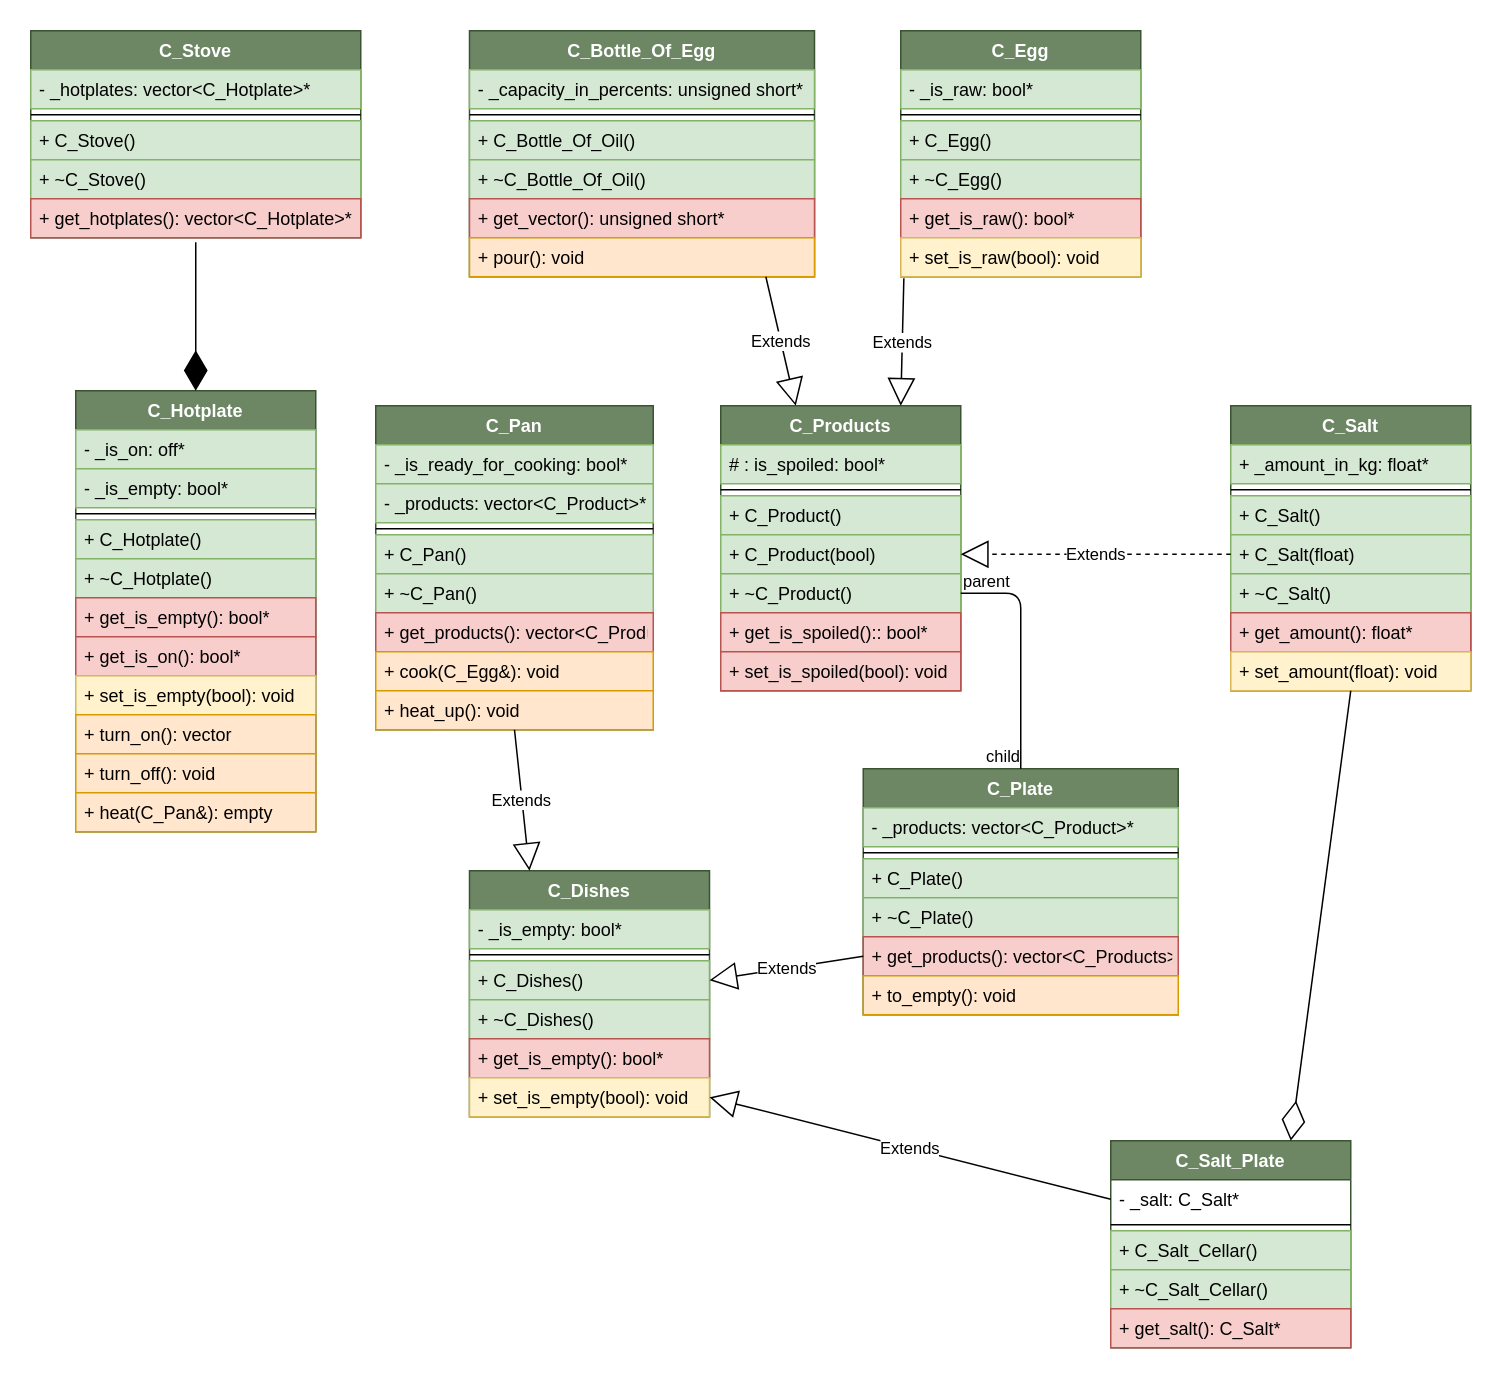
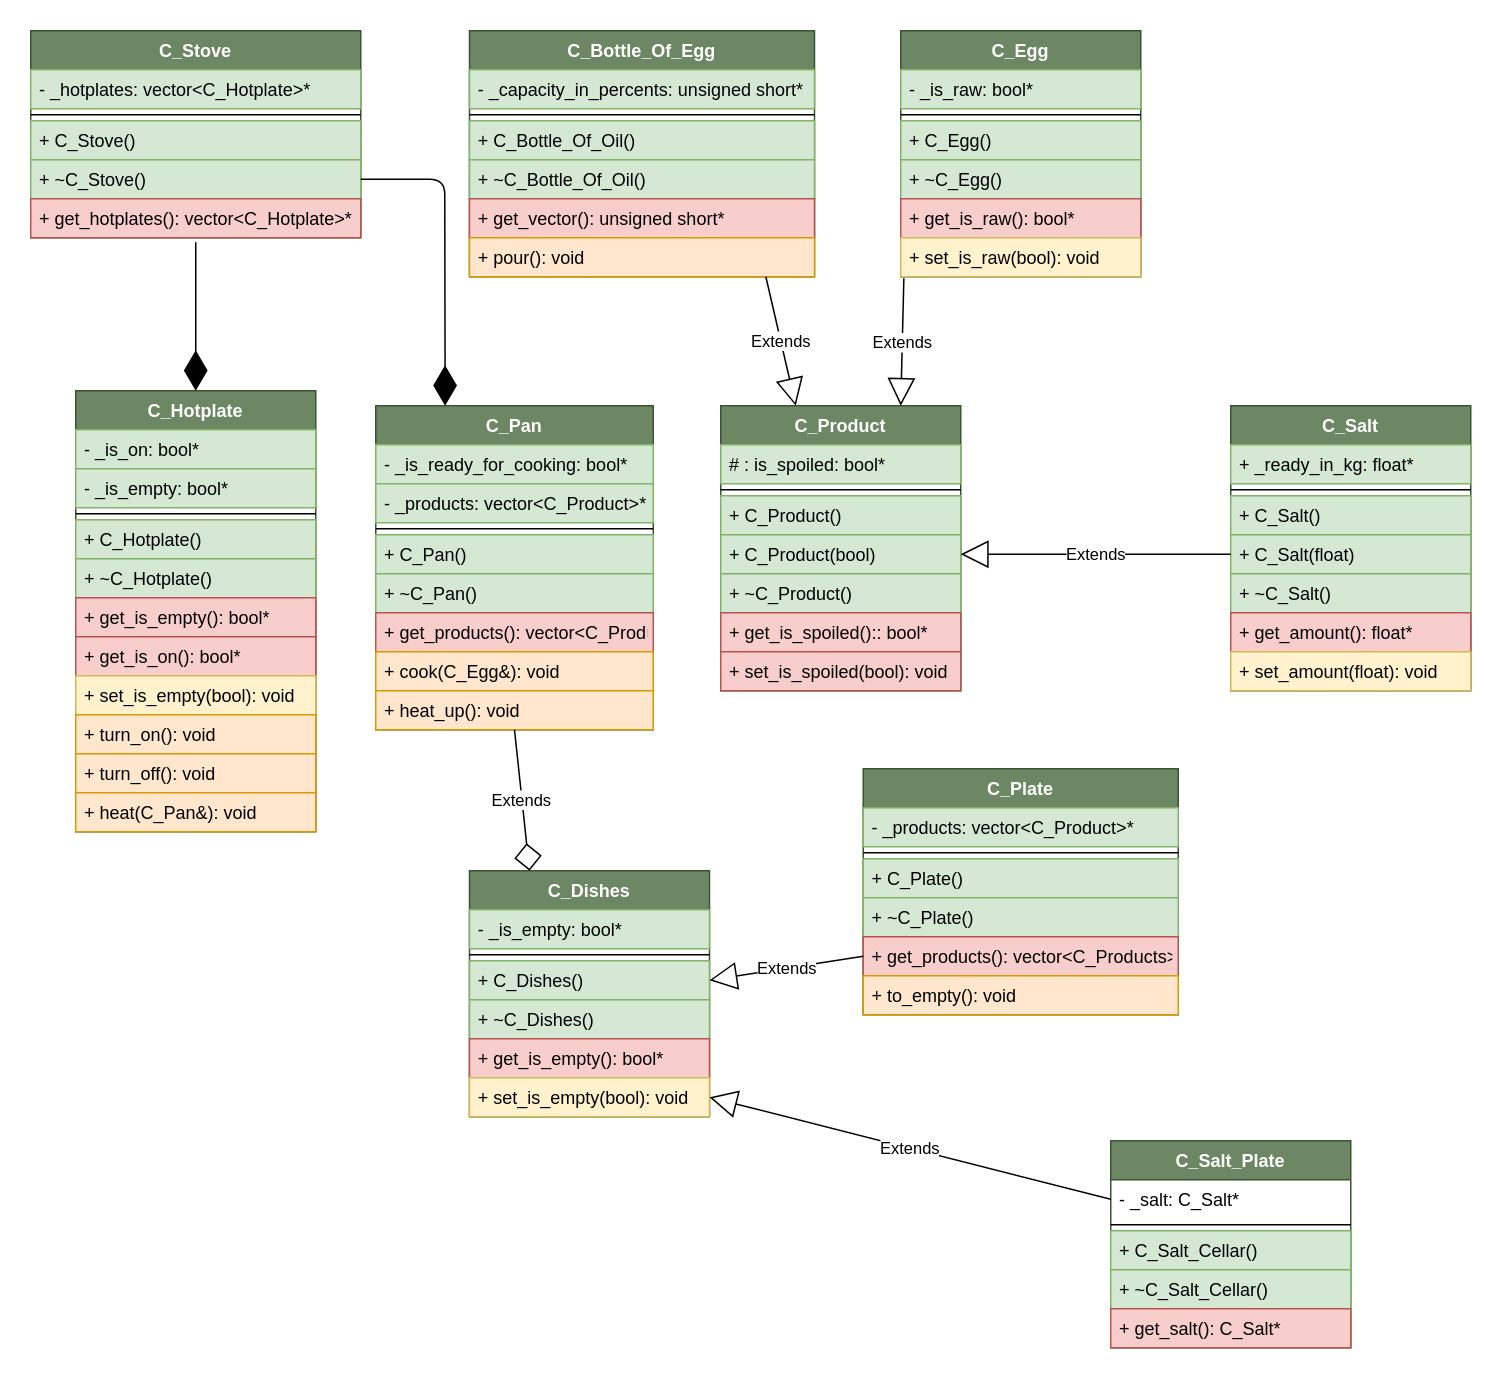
+ <mxCell id="70" value="" style="endArrow=diamondThin;endFill=1;endSize=24;html=1;exitX=1;exitY=0.5;exitDx=0;exitDy=0;entryX=0.25;entryY=0;entryDx=0;entryDy=0;" edge="1" parent="1" source="6" target="15"><mxGeometry width="160" relative="1" as="geometry"><mxPoint x="300" y="410" as="sourcePoint" /><mxPoint x="460" y="410" as="targetPoint" /><Array as="points"><mxPoint x="296" y="119" /></Array></mxGeometry></mxCell>
- <mxCell id="43" value="C_Products" style="swimlane;fontStyle=1;align=center;verticalAlign=top;childLayout=stackLayout;horizontal=1;startSize=26;horizontalStack=0;resizeParent=1;resizeParentMax=0;resizeLast=0;collapsible=1;marginBottom=0;fillColor=#6d8764;strokeColor=#3A5431;fontColor=#ffffff;" vertex="1" parent="1"><mxGeometry x="480" y="270" width="160" height="190" as="geometry" /></mxCell>
+ <mxCell id="43" value="C_Product" style="swimlane;fontStyle=1;align=center;verticalAlign=top;childLayout=stackLayout;horizontal=1;startSize=26;horizontalStack=0;resizeParent=1;resizeParentMax=0;resizeLast=0;collapsible=1;marginBottom=0;fillColor=#6d8764;strokeColor=#3A5431;fontColor=#ffffff;" vertex="1" parent="1"><mxGeometry x="480" y="270" width="160" height="190" as="geometry" /></mxCell>
- <mxCell id="32" value="- _is_on: off*" style="text;strokeColor=#82b366;fillColor=#d5e8d4;align=left;verticalAlign=top;spacingLeft=4;spacingRight=4;overflow=hidden;rotatable=0;points=[[0,0.5],[1,0.5]];portConstraint=eastwest;" vertex="1" parent="31"><mxGeometry y="26" width="160" height="26" as="geometry" /></mxCell>
+ <mxCell id="32" value="- _is_on: bool*" style="text;strokeColor=#82b366;fillColor=#d5e8d4;align=left;verticalAlign=top;spacingLeft=4;spacingRight=4;overflow=hidden;rotatable=0;points=[[0,0.5],[1,0.5]];portConstraint=eastwest;" vertex="1" parent="31"><mxGeometry y="26" width="160" height="26" as="geometry" /></mxCell>
- <mxCell id="82" value="+ _amount_in_kg: float*" style="text;strokeColor=#82b366;fillColor=#d5e8d4;align=left;verticalAlign=top;spacingLeft=4;spacingRight=4;overflow=hidden;rotatable=0;points=[[0,0.5],[1,0.5]];portConstraint=eastwest;" vertex="1" parent="81"><mxGeometry y="26" width="160" height="26" as="geometry" /></mxCell>
+ <mxCell id="82" value="+ _ready_in_kg: float*" style="text;strokeColor=#82b366;fillColor=#d5e8d4;align=left;verticalAlign=top;spacingLeft=4;spacingRight=4;overflow=hidden;rotatable=0;points=[[0,0.5],[1,0.5]];portConstraint=eastwest;" vertex="1" parent="81"><mxGeometry y="26" width="160" height="26" as="geometry" /></mxCell>
- <mxCell id="89" value="Extends" style="endArrow=block;endSize=16;endFill=0;html=1;exitX=0;exitY=0.5;exitDx=0;exitDy=0;entryX=1;entryY=0.5;entryDx=0;entryDy=0;dashed=1;" edge="1" parent="1" source="85" target="47"><mxGeometry width="160" relative="1" as="geometry"><mxPoint x="300" y="510" as="sourcePoint" /><mxPoint x="460" y="510" as="targetPoint" /></mxGeometry></mxCell>
+ <mxCell id="89" value="Extends" style="endArrow=block;endSize=16;endFill=0;html=1;exitX=0;exitY=0.5;exitDx=0;exitDy=0;entryX=1;entryY=0.5;entryDx=0;entryDy=0;" edge="1" parent="1" source="85" target="47"><mxGeometry width="160" relative="1" as="geometry"><mxPoint x="300" y="510" as="sourcePoint" /><mxPoint x="460" y="510" as="targetPoint" /></mxGeometry></mxCell>
- <mxCell id="60" value="" style="endArrow=none;html=1;edgeStyle=orthogonalEdgeStyle;entryX=0.5;entryY=0;entryDx=0;entryDy=0;exitX=1;exitY=0.5;exitDx=0;exitDy=0;" edge="1" parent="1" source="48" target="53"><mxGeometry relative="1" as="geometry"><mxPoint x="300" y="310" as="sourcePoint" /><mxPoint x="460" y="310" as="targetPoint" /></mxGeometry></mxCell>
- <mxCell id="61" value="parent" style="edgeLabel;resizable=0;html=1;align=left;verticalAlign=bottom;" connectable="0" vertex="1" parent="60"><mxGeometry x="-1" relative="1" as="geometry" /></mxCell>
- <mxCell id="62" value="child" style="edgeLabel;resizable=0;html=1;align=right;verticalAlign=bottom;" connectable="0" vertex="1" parent="60"><mxGeometry x="1" relative="1" as="geometry" /></mxCell>
- <mxCell id="40" value="+ turn_on(): vector" style="text;strokeColor=#d79b00;fillColor=#ffe6cc;align=left;verticalAlign=top;spacingLeft=4;spacingRight=4;overflow=hidden;rotatable=0;points=[[0,0.5],[1,0.5]];portConstraint=eastwest;" vertex="1" parent="31"><mxGeometry y="216" width="160" height="26" as="geometry" /></mxCell>
+ <mxCell id="40" value="+ turn_on(): void" style="text;strokeColor=#d79b00;fillColor=#ffe6cc;align=left;verticalAlign=top;spacingLeft=4;spacingRight=4;overflow=hidden;rotatable=0;points=[[0,0.5],[1,0.5]];portConstraint=eastwest;" vertex="1" parent="31"><mxGeometry y="216" width="160" height="26" as="geometry" /></mxCell>
- <mxCell id="42" value="+ heat(C_Pan&amp;): empty" style="text;strokeColor=#d79b00;fillColor=#ffe6cc;align=left;verticalAlign=top;spacingLeft=4;spacingRight=4;overflow=hidden;rotatable=0;points=[[0,0.5],[1,0.5]];portConstraint=eastwest;" vertex="1" parent="31"><mxGeometry y="268" width="160" height="26" as="geometry" /></mxCell>
+ <mxCell id="42" value="+ heat(C_Pan&amp;): void" style="text;strokeColor=#d79b00;fillColor=#ffe6cc;align=left;verticalAlign=top;spacingLeft=4;spacingRight=4;overflow=hidden;rotatable=0;points=[[0,0.5],[1,0.5]];portConstraint=eastwest;" vertex="1" parent="31"><mxGeometry y="268" width="160" height="26" as="geometry" /></mxCell>
- <mxCell id="78" value="Extends" style="endArrow=block;endSize=16;endFill=0;html=1;exitX=0.5;exitY=1;exitDx=0;exitDy=0;entryX=0.25;entryY=0;entryDx=0;entryDy=0;" edge="1" parent="1" source="15" target="71"><mxGeometry width="160" relative="1" as="geometry"><mxPoint x="300" y="410" as="sourcePoint" /><mxPoint x="460" y="410" as="targetPoint" /></mxGeometry></mxCell>
+ <mxCell id="78" value="Extends" style="endArrow=diamond;endSize=16;endFill=0;html=1;exitX=0.5;exitY=1;exitDx=0;exitDy=0;entryX=0.25;entryY=0;entryDx=0;entryDy=0;" edge="1" parent="1" source="15" target="71"><mxGeometry width="160" relative="1" as="geometry"><mxPoint x="300" y="410" as="sourcePoint" /><mxPoint x="460" y="410" as="targetPoint" /></mxGeometry></mxCell>
- <mxCell id="90" value="" style="endArrow=diamondThin;endFill=0;endSize=24;html=1;exitX=0.5;exitY=1;exitDx=0;exitDy=0;entryX=0.75;entryY=0;entryDx=0;entryDy=0;" edge="1" parent="1" source="81" target="63"><mxGeometry width="160" relative="1" as="geometry"><mxPoint x="300" y="510" as="sourcePoint" /><mxPoint x="460" y="510" as="targetPoint" /></mxGeometry></mxCell>
